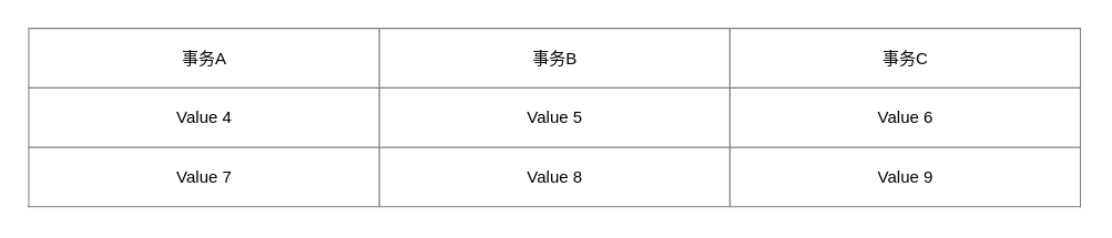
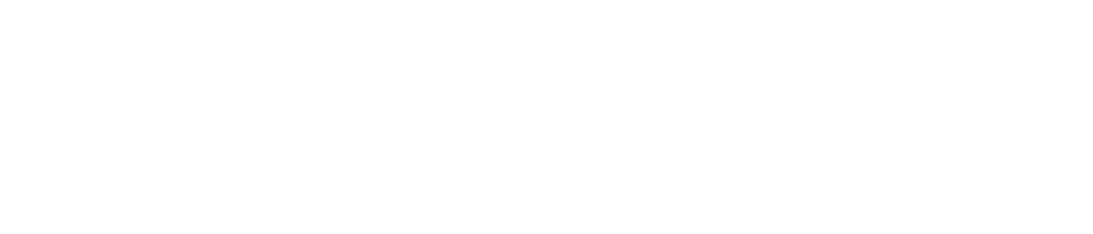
- <mxCell id="2" value="&lt;table border=&quot;1&quot; width=&quot;100%&quot; style=&quot;width: 100% ; height: 100% ; border-collapse: collapse&quot;&gt;&lt;tbody&gt;&lt;tr&gt;&lt;td align=&quot;center&quot;&gt;事务A&lt;/td&gt;&lt;td align=&quot;center&quot;&gt;事务B&lt;/td&gt;&lt;td align=&quot;center&quot;&gt;事务C&lt;/td&gt;&lt;/tr&gt;&lt;tr&gt;&lt;td align=&quot;center&quot;&gt;Value 4&lt;/td&gt;&lt;td align=&quot;center&quot;&gt;Value 5&lt;/td&gt;&lt;td align=&quot;center&quot;&gt;Value 6&lt;/td&gt;&lt;/tr&gt;&lt;tr&gt;&lt;td align=&quot;center&quot;&gt;Value 7&lt;/td&gt;&lt;td align=&quot;center&quot;&gt;Value 8&lt;/td&gt;&lt;td align=&quot;center&quot;&gt;Value 9&lt;/td&gt;&lt;/tr&gt;&lt;/tbody&gt;&lt;/table&gt;" style="text;html=1;strokeColor=none;fillColor=#ffffff;overflow=fill;gradientColor=none;autosize=1;collapsible=0;treeFolding=0;flipH=1;" vertex="1" parent="1"><mxGeometry x="20" y="20" width="760" height="130" as="geometry" /></mxCell>
